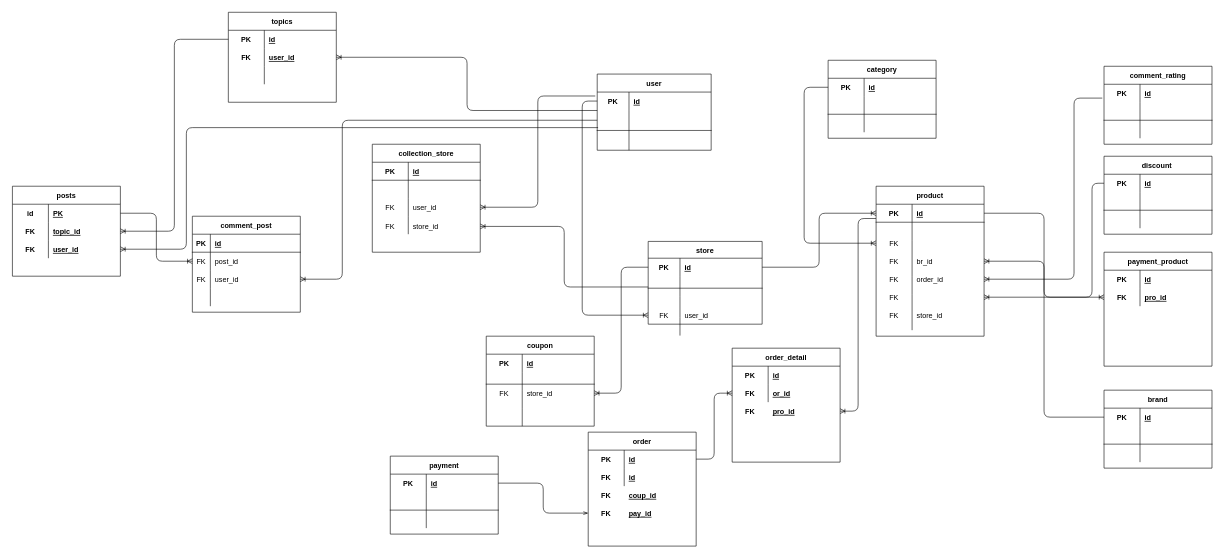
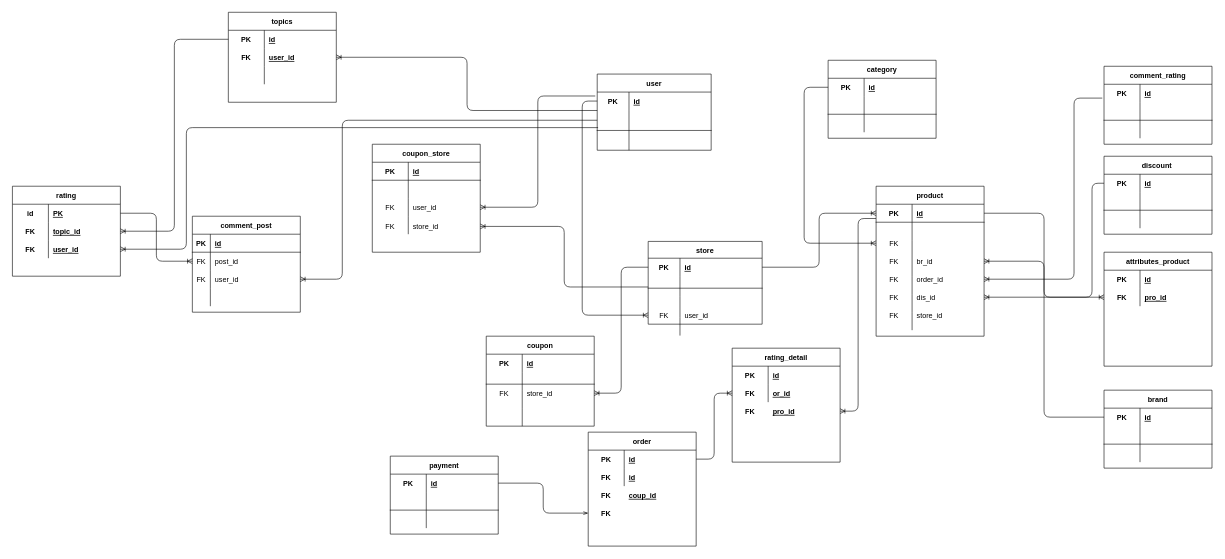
- <mxCell id="128" value="collection_store" style="shape=table;startSize=30;container=1;collapsible=1;childLayout=tableLayout;fixedRows=1;rowLines=0;fontStyle=1;align=center;resizeLast=1;" parent="127" vertex="1"><mxGeometry width="180" height="180" as="geometry" /></mxCell>
+ <mxCell id="128" value="coupon_store" style="shape=table;startSize=30;container=1;collapsible=1;childLayout=tableLayout;fixedRows=1;rowLines=0;fontStyle=1;align=center;resizeLast=1;" parent="127" vertex="1"><mxGeometry width="180" height="180" as="geometry" /></mxCell>
- <mxCell id="186" value="posts" style="shape=table;startSize=30;container=1;collapsible=1;childLayout=tableLayout;fixedRows=1;rowLines=0;fontStyle=1;align=center;resizeLast=1;" parent="185" vertex="1"><mxGeometry width="180" height="150" as="geometry" /></mxCell>
+ <mxCell id="186" value="rating" style="shape=table;startSize=30;container=1;collapsible=1;childLayout=tableLayout;fixedRows=1;rowLines=0;fontStyle=1;align=center;resizeLast=1;" parent="185" vertex="1"><mxGeometry width="180" height="150" as="geometry" /></mxCell>
- <mxCell id="166" value="payment_product" style="shape=table;startSize=30;container=1;collapsible=1;childLayout=tableLayout;fixedRows=1;rowLines=0;fontStyle=1;align=center;resizeLast=1;" parent="1" vertex="1"><mxGeometry x="1840" y="420" width="180" height="190" as="geometry" /></mxCell>
+ <mxCell id="166" value="attributes_product" style="shape=table;startSize=30;container=1;collapsible=1;childLayout=tableLayout;fixedRows=1;rowLines=0;fontStyle=1;align=center;resizeLast=1;" parent="1" vertex="1"><mxGeometry x="1840" y="420" width="180" height="190" as="geometry" /></mxCell>
+ <mxCell id="75" value="dis_id" style="shape=partialRectangle;connectable=0;fillColor=none;top=0;left=0;bottom=0;right=0;align=left;spacingLeft=6;fontStyle=0;overflow=hidden;" parent="73" vertex="1"><mxGeometry x="60" width="120" height="30" as="geometry" /></mxCell>
- <mxCell id="117" value="order_detail" style="shape=table;startSize=30;container=1;collapsible=1;childLayout=tableLayout;fixedRows=1;rowLines=0;fontStyle=1;align=center;resizeLast=1;" parent="116" vertex="1"><mxGeometry width="180" height="190" as="geometry" /></mxCell>
+ <mxCell id="117" value="rating_detail" style="shape=table;startSize=30;container=1;collapsible=1;childLayout=tableLayout;fixedRows=1;rowLines=0;fontStyle=1;align=center;resizeLast=1;" parent="116" vertex="1"><mxGeometry width="180" height="190" as="geometry" /></mxCell>
- <mxCell id="115" value="pay_id" style="shape=partialRectangle;connectable=0;fillColor=none;top=0;left=0;bottom=0;right=0;align=left;spacingLeft=6;fontStyle=5;overflow=hidden;" parent="113" vertex="1"><mxGeometry x="60" width="120" height="30" as="geometry"><mxRectangle width="120" height="30" as="alternateBounds" /></mxGeometry></mxCell>
